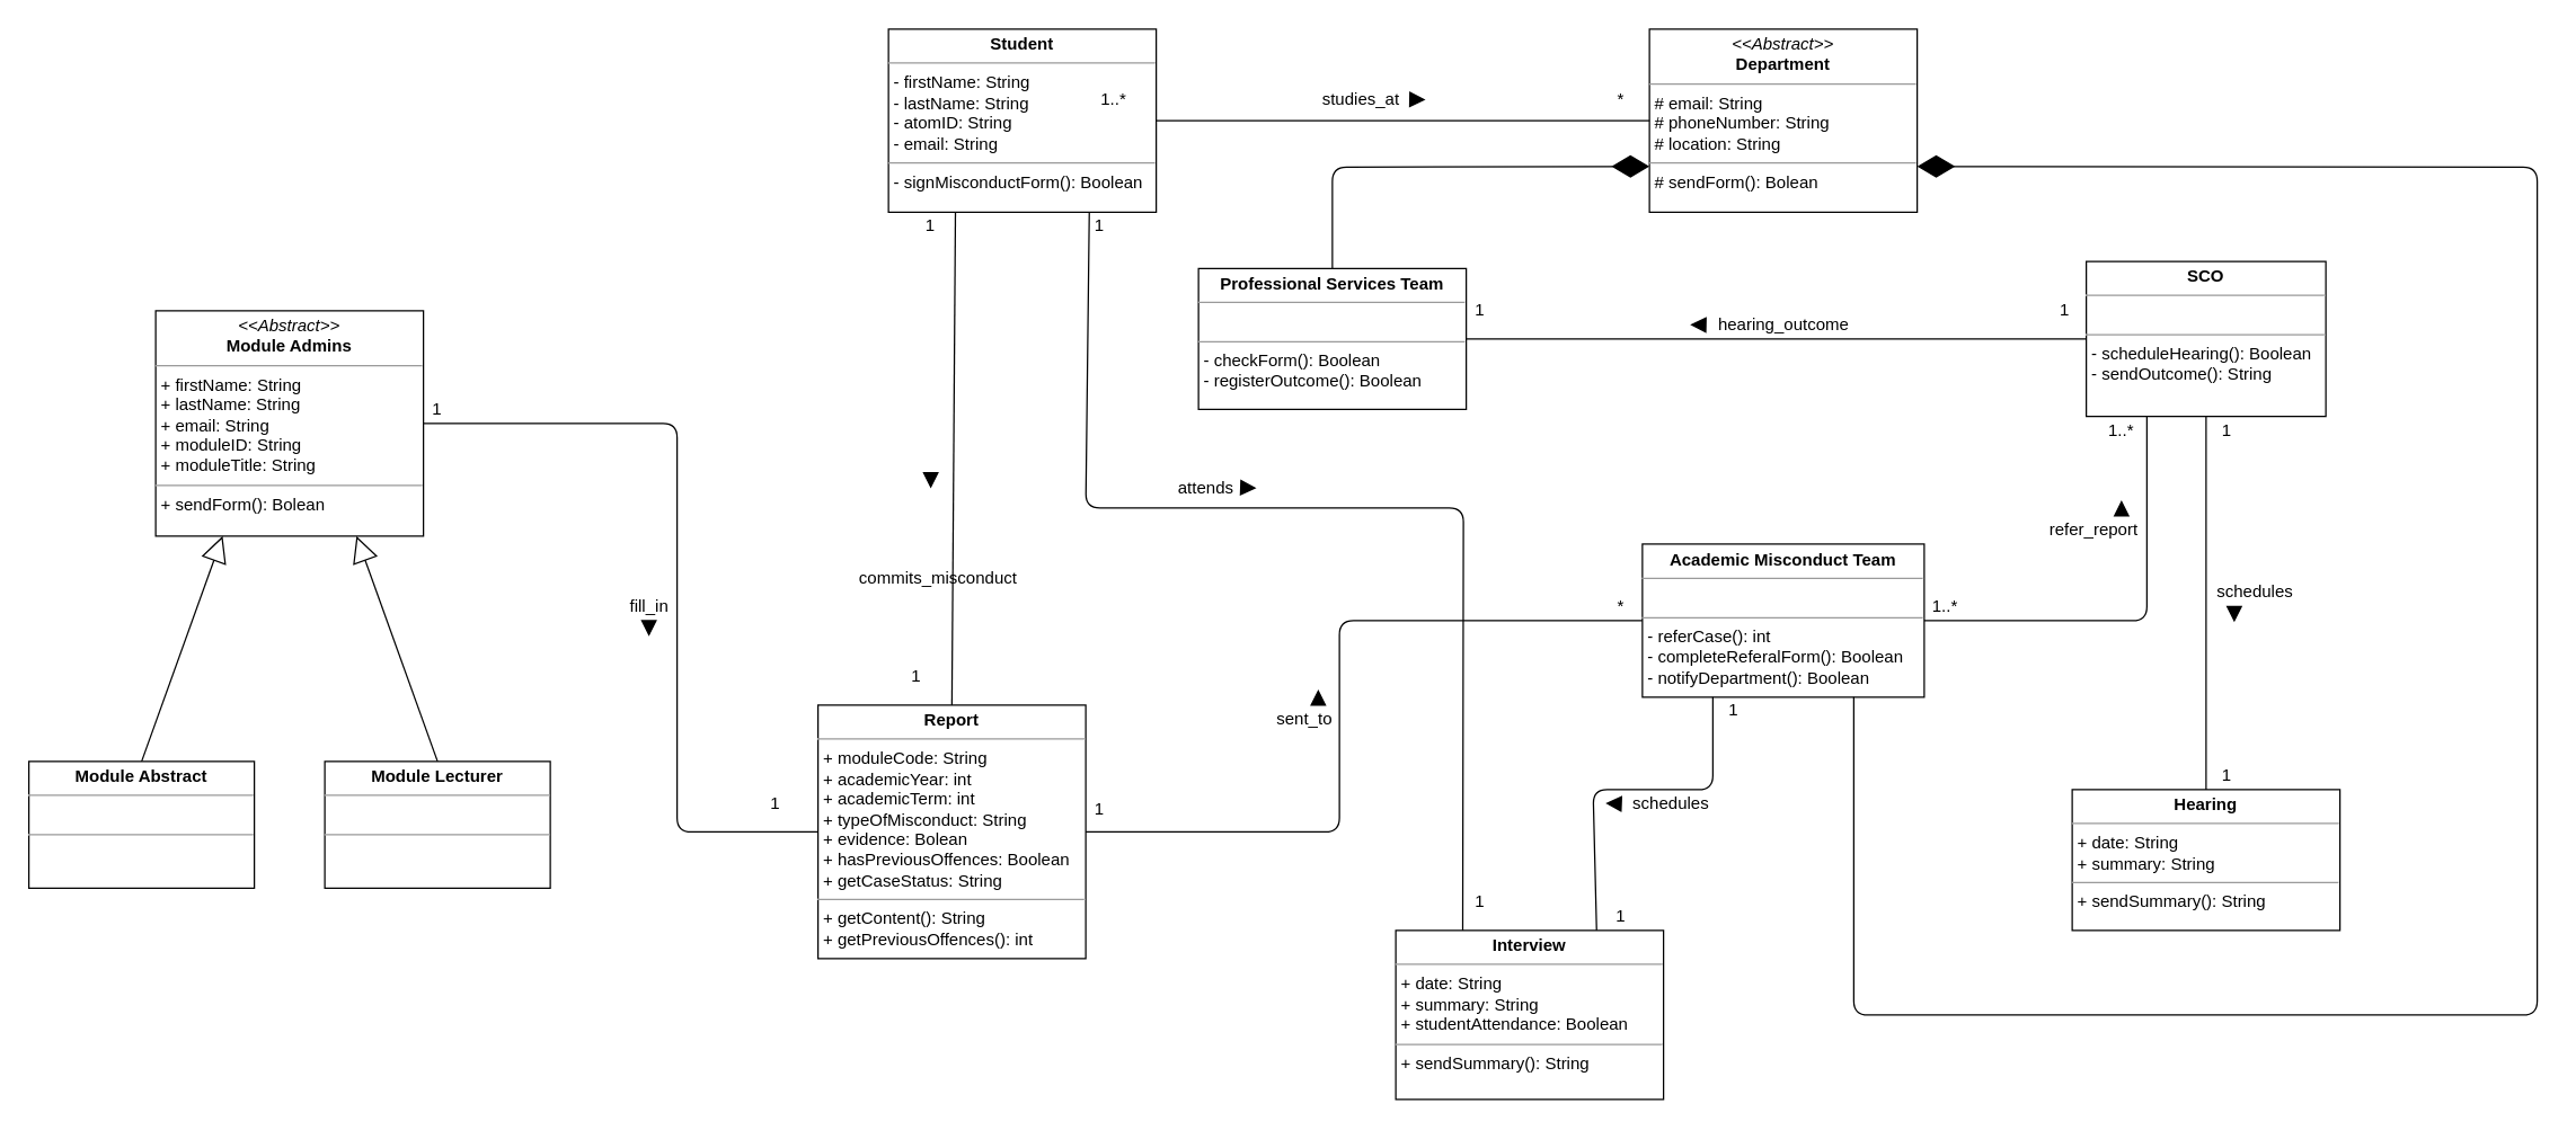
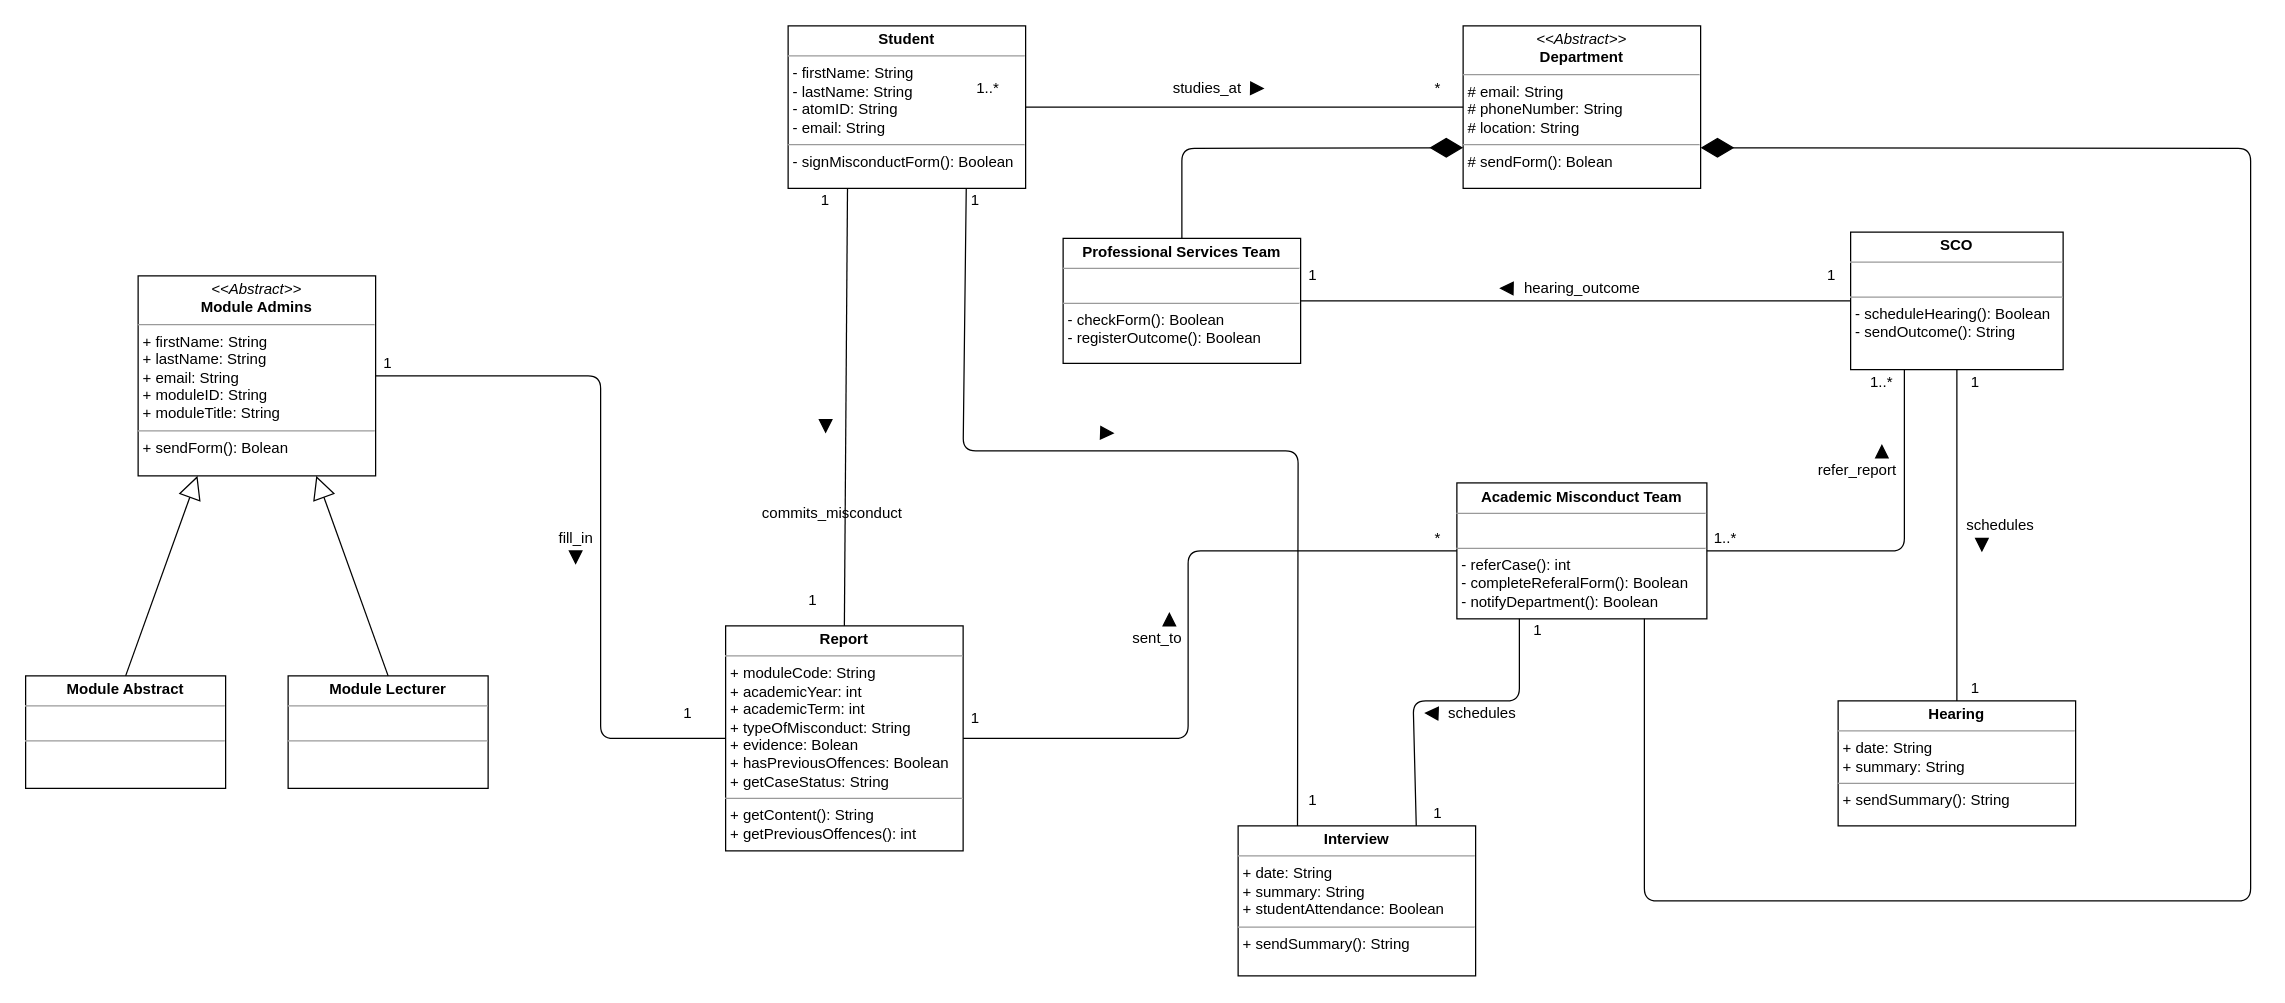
- <mxCell id="27" value="attends" style="text;html=1;resizable=0;autosize=1;align=center;verticalAlign=middle;points=[];fillColor=none;strokeColor=none;rounded=0;" parent="1" vertex="1"><mxGeometry x="830" y="335.63" width="50" height="20" as="geometry" /></mxCell>
